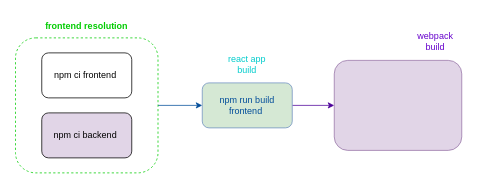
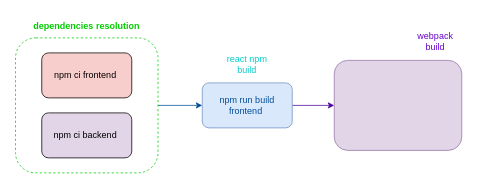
- <mxCell id="6" value="frontend resolution" style="text;html=1;strokeColor=none;fillColor=none;align=center;verticalAlign=middle;whiteSpace=wrap;rounded=0;dashed=1;fontColor=#00CC00;fontStyle=1" parent="1" vertex="1"><mxGeometry x="41.25" y="20" width="147.5" height="30" as="geometry" /></mxCell>
+ <mxCell id="6" value="dependencies resolution" style="text;html=1;strokeColor=none;fillColor=none;align=center;verticalAlign=middle;whiteSpace=wrap;rounded=0;dashed=1;fontColor=#00CC00;fontStyle=1" parent="1" vertex="1"><mxGeometry x="41.25" y="20" width="147.5" height="30" as="geometry" /></mxCell>
- <mxCell id="9" value="react app build" style="text;html=1;strokeColor=none;fillColor=none;align=center;verticalAlign=middle;whiteSpace=wrap;rounded=0;dashed=1;fontColor=#00CCCC;" parent="1" vertex="1"><mxGeometry x="299" y="70" width="60" height="30" as="geometry" /></mxCell>
+ <mxCell id="9" value="react npm build" style="text;html=1;strokeColor=none;fillColor=none;align=center;verticalAlign=middle;whiteSpace=wrap;rounded=0;dashed=1;fontColor=#00CCCC;" parent="1" vertex="1"><mxGeometry x="299" y="70" width="60" height="30" as="geometry" /></mxCell>
- <mxCell id="4" value="npm ci frontend&amp;nbsp;" style="rounded=1;whiteSpace=wrap;html=1;" parent="1" vertex="1"><mxGeometry x="55" y="70" width="120" height="60" as="geometry" /></mxCell>
+ <mxCell id="4" value="npm ci frontend&amp;nbsp;" style="rounded=1;whiteSpace=wrap;html=1;fillColor=#f8cecc;" parent="1" vertex="1"><mxGeometry x="55" y="70" width="120" height="60" as="geometry" /></mxCell>
- <mxCell id="8" value="npm run build frontend&amp;nbsp;" style="rounded=1;whiteSpace=wrap;html=1;fillColor=#d5e8d4;strokeColor=#6c8ebf;fontColor=#004C99;" parent="1" vertex="1"><mxGeometry x="269" y="110" width="120" height="60" as="geometry" /></mxCell>
+ <mxCell id="8" value="npm run build frontend&amp;nbsp;" style="rounded=1;whiteSpace=wrap;html=1;fillColor=#dae8fc;strokeColor=#6c8ebf;fontColor=#004C99;" parent="1" vertex="1"><mxGeometry x="269" y="110" width="120" height="60" as="geometry" /></mxCell>
